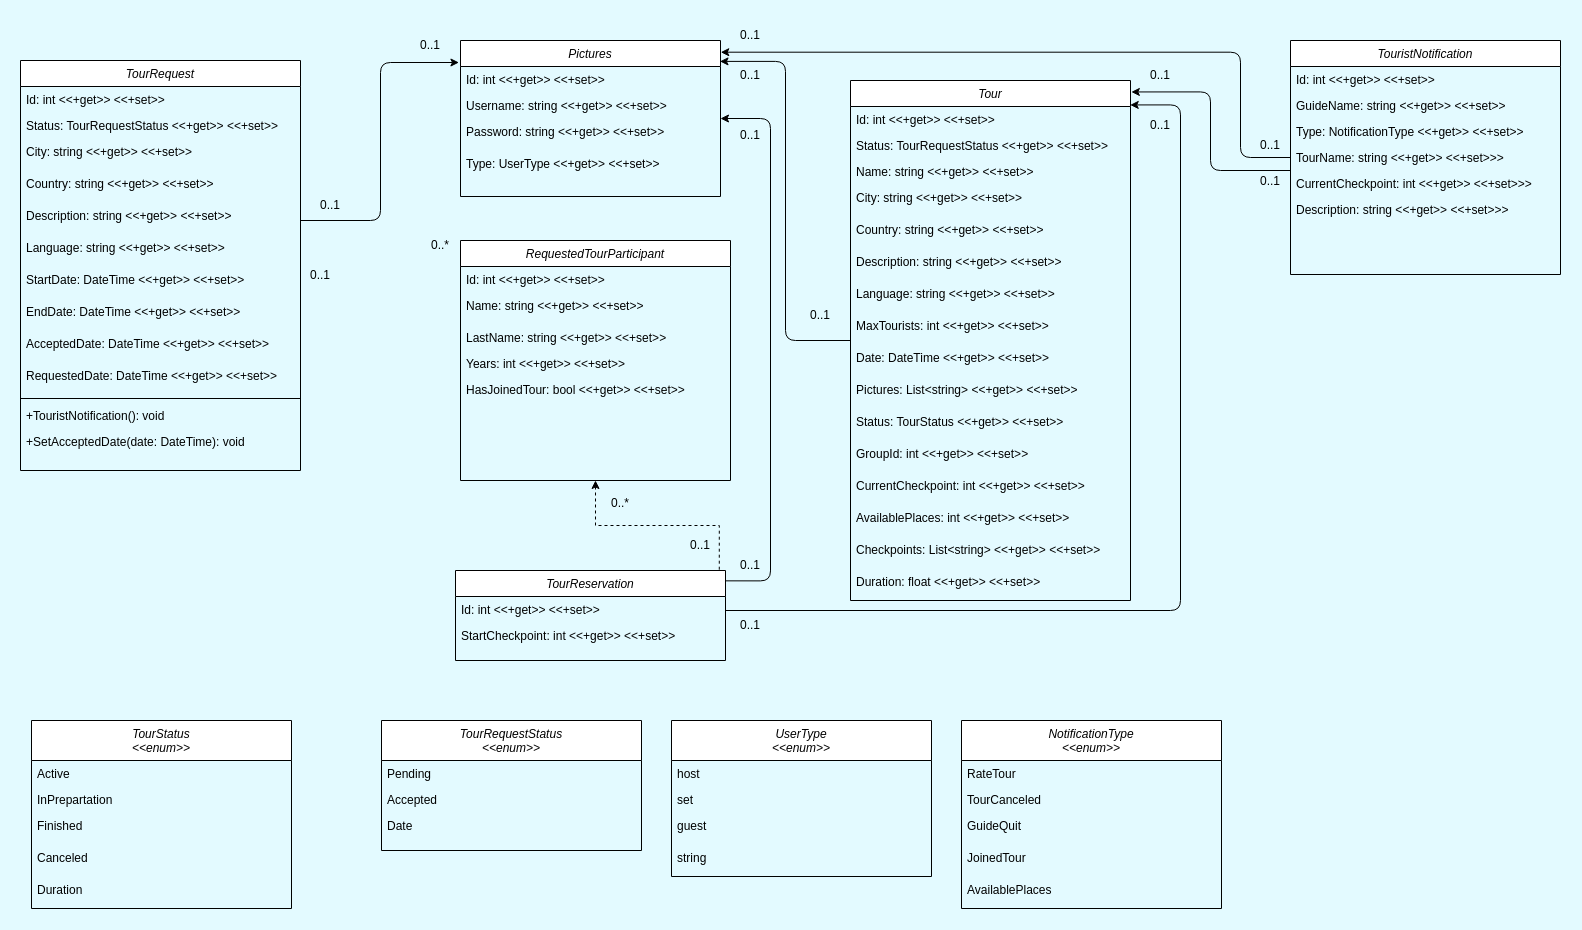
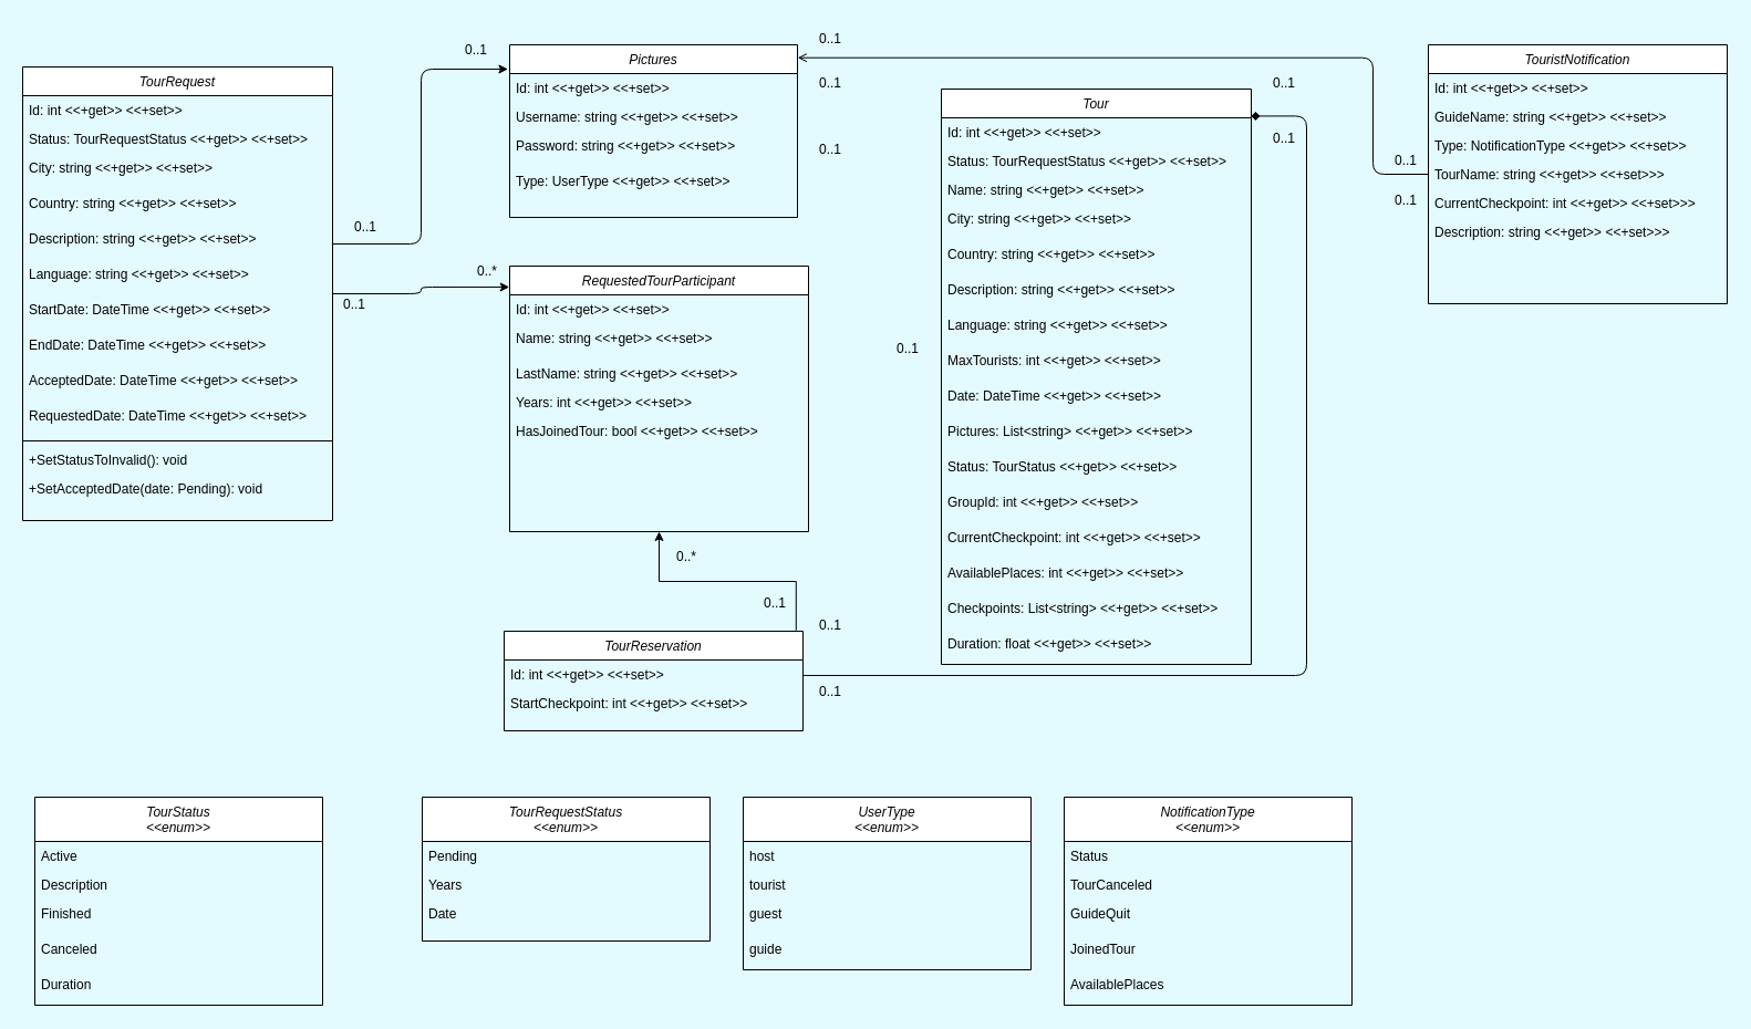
- <mxCell id="87" style="edgeStyle=orthogonalEdgeStyle;rounded=1;orthogonalLoop=1;jettySize=auto;html=1;entryX=1.001;entryY=0.075;entryDx=0;entryDy=0;entryPerimeter=0;curved=0;" parent="1" source="80" target="18" edge="1"><mxGeometry relative="1" as="geometry"><Array as="points"><mxPoint x="1240" y="157" /><mxPoint x="1240" y="52" /></Array></mxGeometry></mxCell>
+ <mxCell id="87" style="edgeStyle=orthogonalEdgeStyle;rounded=1;orthogonalLoop=1;jettySize=auto;html=1;entryX=1.001;entryY=0.075;entryDx=0;entryDy=0;entryPerimeter=0;curved=0;endArrow=open;" parent="1" source="80" target="18" edge="1"><mxGeometry relative="1" as="geometry"><Array as="points"><mxPoint x="1240" y="157" /><mxPoint x="1240" y="52" /></Array></mxGeometry></mxCell>
- <mxCell id="39" value="" style="edgeStyle=orthogonalEdgeStyle;rounded=1;orthogonalLoop=1;jettySize=auto;html=1;entryX=0.999;entryY=0.047;entryDx=0;entryDy=0;entryPerimeter=0;curved=0;" parent="1" source="41" target="51" edge="1"><mxGeometry relative="1" as="geometry"><mxPoint x="940" y="642.5" as="targetPoint" /><Array as="points"><mxPoint x="1180" y="610" /><mxPoint x="1180" y="104" /><mxPoint x="1130" y="104" /></Array></mxGeometry></mxCell>
+ <mxCell id="39" value="" style="edgeStyle=orthogonalEdgeStyle;rounded=1;orthogonalLoop=1;jettySize=auto;html=1;entryX=0.999;entryY=0.047;entryDx=0;entryDy=0;entryPerimeter=0;curved=0;endArrow=diamond;" parent="1" source="41" target="51" edge="1"><mxGeometry relative="1" as="geometry"><mxPoint x="940" y="642.5" as="targetPoint" /><Array as="points"><mxPoint x="1180" y="610" /><mxPoint x="1180" y="104" /><mxPoint x="1130" y="104" /></Array></mxGeometry></mxCell>
- <mxCell id="90" style="edgeStyle=orthogonalEdgeStyle;rounded=1;orthogonalLoop=1;jettySize=auto;html=1;entryX=1.003;entryY=0.022;entryDx=0;entryDy=0;entryPerimeter=0;curved=0;" parent="1" source="80" target="51" edge="1"><mxGeometry relative="1" as="geometry"><Array as="points"><mxPoint x="1210" y="170" /><mxPoint x="1210" y="91" /></Array></mxGeometry></mxCell>
- <mxCell id="50" value="" style="edgeStyle=orthogonalEdgeStyle;rounded=1;orthogonalLoop=1;jettySize=auto;html=1;entryX=0.998;entryY=0.134;entryDx=0;entryDy=0;entryPerimeter=0;endArrow=classic;endFill=1;curved=0;" parent="1" source="51" target="18" edge="1"><mxGeometry relative="1" as="geometry"><mxPoint x="630" y="275" as="targetPoint" /></mxGeometry></mxCell>
+ <mxCell id="3" value="" style="edgeStyle=orthogonalEdgeStyle;rounded=1;orthogonalLoop=1;jettySize=auto;html=1;entryX=-0.001;entryY=0.079;entryDx=0;entryDy=0;entryPerimeter=0;endArrow=classic;endFill=1;curved=0;" parent="1" source="4" target="32" edge="1"><mxGeometry relative="1" as="geometry"><mxPoint x="520" y="289" as="targetPoint" /></mxGeometry></mxCell>
- <mxCell id="40" value="" style="edgeStyle=orthogonalEdgeStyle;rounded=1;orthogonalLoop=1;jettySize=auto;html=1;curved=0;exitX=0.996;exitY=0.115;exitDx=0;exitDy=0;exitPerimeter=0;" parent="1" source="41" target="18" edge="1"><mxGeometry relative="1" as="geometry"><mxPoint x="940" y="642.5" as="targetPoint" /><Array as="points"><mxPoint x="724" y="580" /><mxPoint x="770" y="580" /><mxPoint x="770" y="118" /></Array></mxGeometry></mxCell>
- <mxCell id="16" value="+TouristNotification(): void" style="text;align=left;verticalAlign=top;spacingLeft=4;spacingRight=4;overflow=hidden;rotatable=0;points=[[0,0.5],[1,0.5]];portConstraint=eastwest;" parent="4" vertex="1"><mxGeometry y="342" width="280" height="26" as="geometry" /></mxCell>
+ <mxCell id="16" value="+SetStatusToInvalid(): void" style="text;align=left;verticalAlign=top;spacingLeft=4;spacingRight=4;overflow=hidden;rotatable=0;points=[[0,0.5],[1,0.5]];portConstraint=eastwest;" parent="4" vertex="1"><mxGeometry y="342" width="280" height="26" as="geometry" /></mxCell>
- <mxCell id="17" value="+SetAcceptedDate(date: DateTime): void" style="text;align=left;verticalAlign=top;spacingLeft=4;spacingRight=4;overflow=hidden;rotatable=0;points=[[0,0.5],[1,0.5]];portConstraint=eastwest;" vertex="1" parent="4"><mxGeometry y="368" width="280" height="26" as="geometry" /></mxCell>
+ <mxCell id="17" value="+SetAcceptedDate(date: Pending): void" style="text;align=left;verticalAlign=top;spacingLeft=4;spacingRight=4;overflow=hidden;rotatable=0;points=[[0,0.5],[1,0.5]];portConstraint=eastwest;" vertex="1" parent="4"><mxGeometry y="368" width="280" height="26" as="geometry" /></mxCell>
- <mxCell id="38" value="" style="edgeStyle=orthogonalEdgeStyle;rounded=0;orthogonalLoop=1;jettySize=auto;html=1;entryX=0.5;entryY=1;entryDx=0;entryDy=0;exitX=0.977;exitY=-0.009;exitDx=0;exitDy=0;exitPerimeter=0;dashed=1;" parent="1" source="41" target="32" edge="1"><mxGeometry relative="1" as="geometry"><mxPoint x="940" y="612.5" as="targetPoint" /></mxGeometry></mxCell>
+ <mxCell id="38" value="" style="edgeStyle=orthogonalEdgeStyle;rounded=0;orthogonalLoop=1;jettySize=auto;html=1;entryX=0.5;entryY=1;entryDx=0;entryDy=0;exitX=0.977;exitY=-0.009;exitDx=0;exitDy=0;exitPerimeter=0;" parent="1" source="41" target="32" edge="1"><mxGeometry relative="1" as="geometry"><mxPoint x="940" y="612.5" as="targetPoint" /></mxGeometry></mxCell>
- <mxCell id="94" value="RateTour" style="text;align=left;verticalAlign=top;spacingLeft=4;spacingRight=4;overflow=hidden;rotatable=0;points=[[0,0.5],[1,0.5]];portConstraint=eastwest;" parent="93" vertex="1"><mxGeometry y="40" width="260" height="26" as="geometry" /></mxCell>
+ <mxCell id="94" value="Status" style="text;align=left;verticalAlign=top;spacingLeft=4;spacingRight=4;overflow=hidden;rotatable=0;points=[[0,0.5],[1,0.5]];portConstraint=eastwest;" parent="93" vertex="1"><mxGeometry y="40" width="260" height="26" as="geometry" /></mxCell>
- <mxCell id="76" value="InPrepartation" style="text;align=left;verticalAlign=top;spacingLeft=4;spacingRight=4;overflow=hidden;rotatable=0;points=[[0,0.5],[1,0.5]];portConstraint=eastwest;" parent="74" vertex="1"><mxGeometry y="66" width="260" height="26" as="geometry" /></mxCell>
+ <mxCell id="76" value="Description" style="text;align=left;verticalAlign=top;spacingLeft=4;spacingRight=4;overflow=hidden;rotatable=0;points=[[0,0.5],[1,0.5]];portConstraint=eastwest;" parent="74" vertex="1"><mxGeometry y="66" width="260" height="26" as="geometry" /></mxCell>
- <mxCell id="25" value="Accepted" style="text;align=left;verticalAlign=top;spacingLeft=4;spacingRight=4;overflow=hidden;rotatable=0;points=[[0,0.5],[1,0.5]];portConstraint=eastwest;" parent="23" vertex="1"><mxGeometry y="66" width="260" height="26" as="geometry" /></mxCell>
+ <mxCell id="25" value="Years" style="text;align=left;verticalAlign=top;spacingLeft=4;spacingRight=4;overflow=hidden;rotatable=0;points=[[0,0.5],[1,0.5]];portConstraint=eastwest;" parent="23" vertex="1"><mxGeometry y="66" width="260" height="26" as="geometry" /></mxCell>
- <mxCell id="29" value="set" style="text;align=left;verticalAlign=top;spacingLeft=4;spacingRight=4;overflow=hidden;rotatable=0;points=[[0,0.5],[1,0.5]];portConstraint=eastwest;" parent="27" vertex="1"><mxGeometry y="66" width="260" height="26" as="geometry" /></mxCell>
+ <mxCell id="29" value="tourist" style="text;align=left;verticalAlign=top;spacingLeft=4;spacingRight=4;overflow=hidden;rotatable=0;points=[[0,0.5],[1,0.5]];portConstraint=eastwest;" parent="27" vertex="1"><mxGeometry y="66" width="260" height="26" as="geometry" /></mxCell>
- <mxCell id="31" value="string" style="text;align=left;verticalAlign=top;spacingLeft=4;spacingRight=4;overflow=hidden;rotatable=0;points=[[0,0.5],[1,0.5]];portConstraint=eastwest;rounded=0;shadow=0;html=0;" parent="27" vertex="1"><mxGeometry y="124" width="260" height="32" as="geometry" /></mxCell>
+ <mxCell id="31" value="guide" style="text;align=left;verticalAlign=top;spacingLeft=4;spacingRight=4;overflow=hidden;rotatable=0;points=[[0,0.5],[1,0.5]];portConstraint=eastwest;rounded=0;shadow=0;html=0;" parent="27" vertex="1"><mxGeometry y="124" width="260" height="32" as="geometry" /></mxCell>
